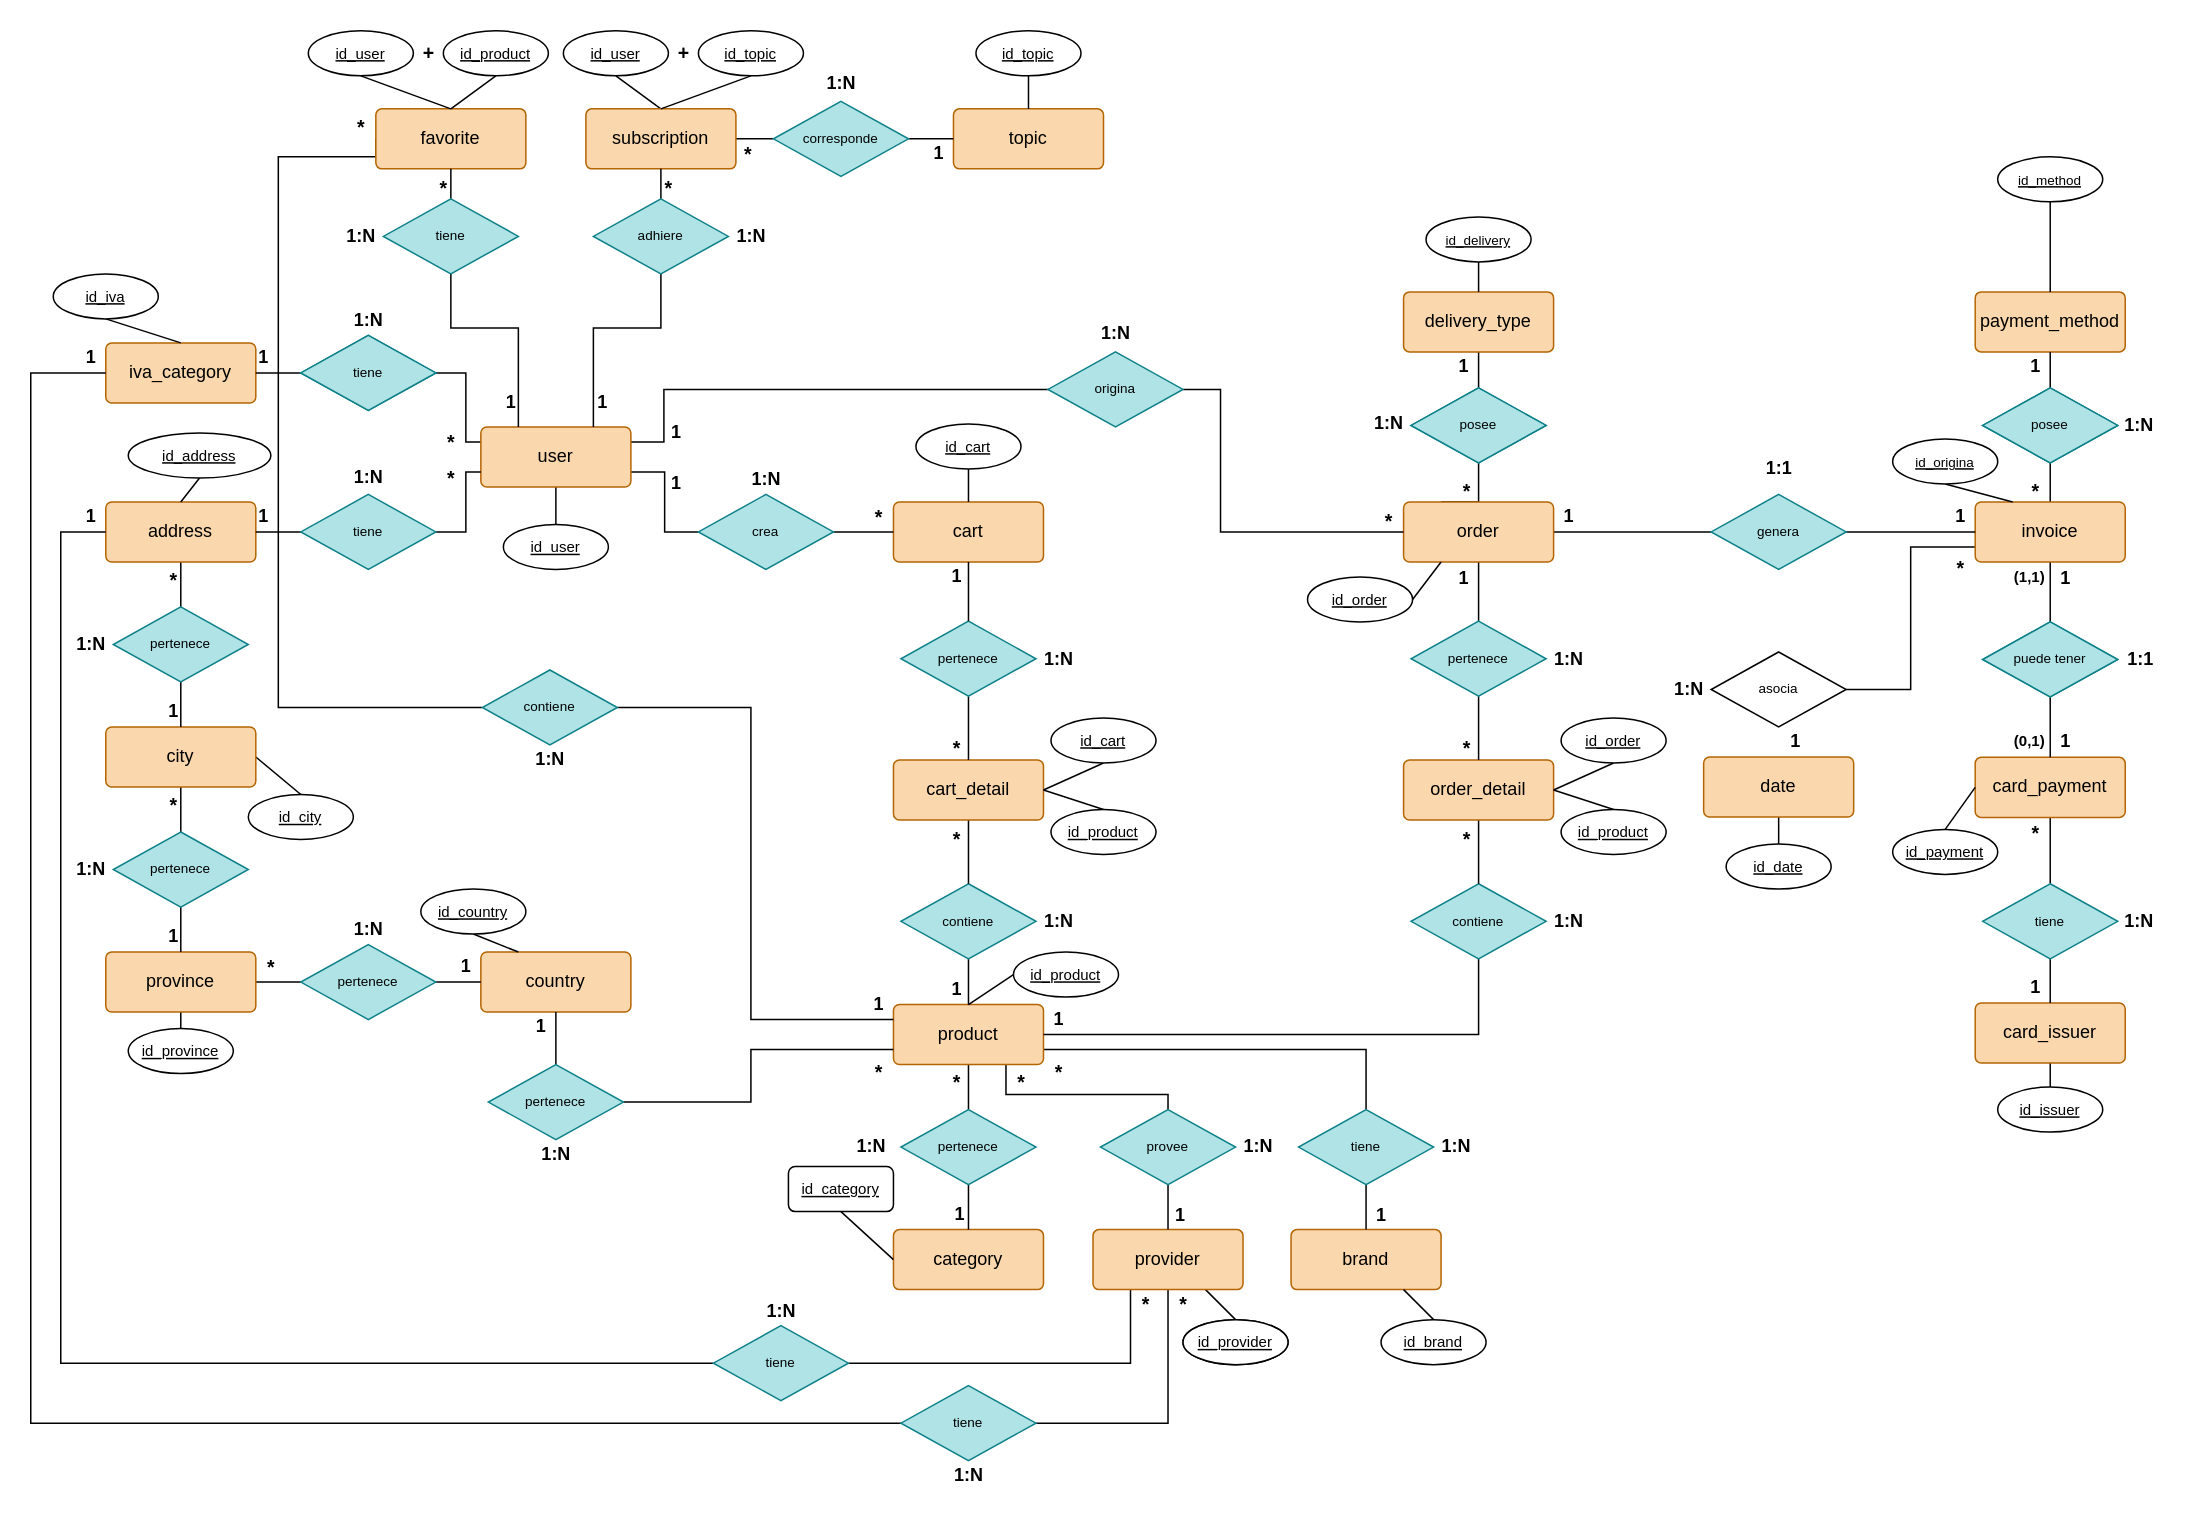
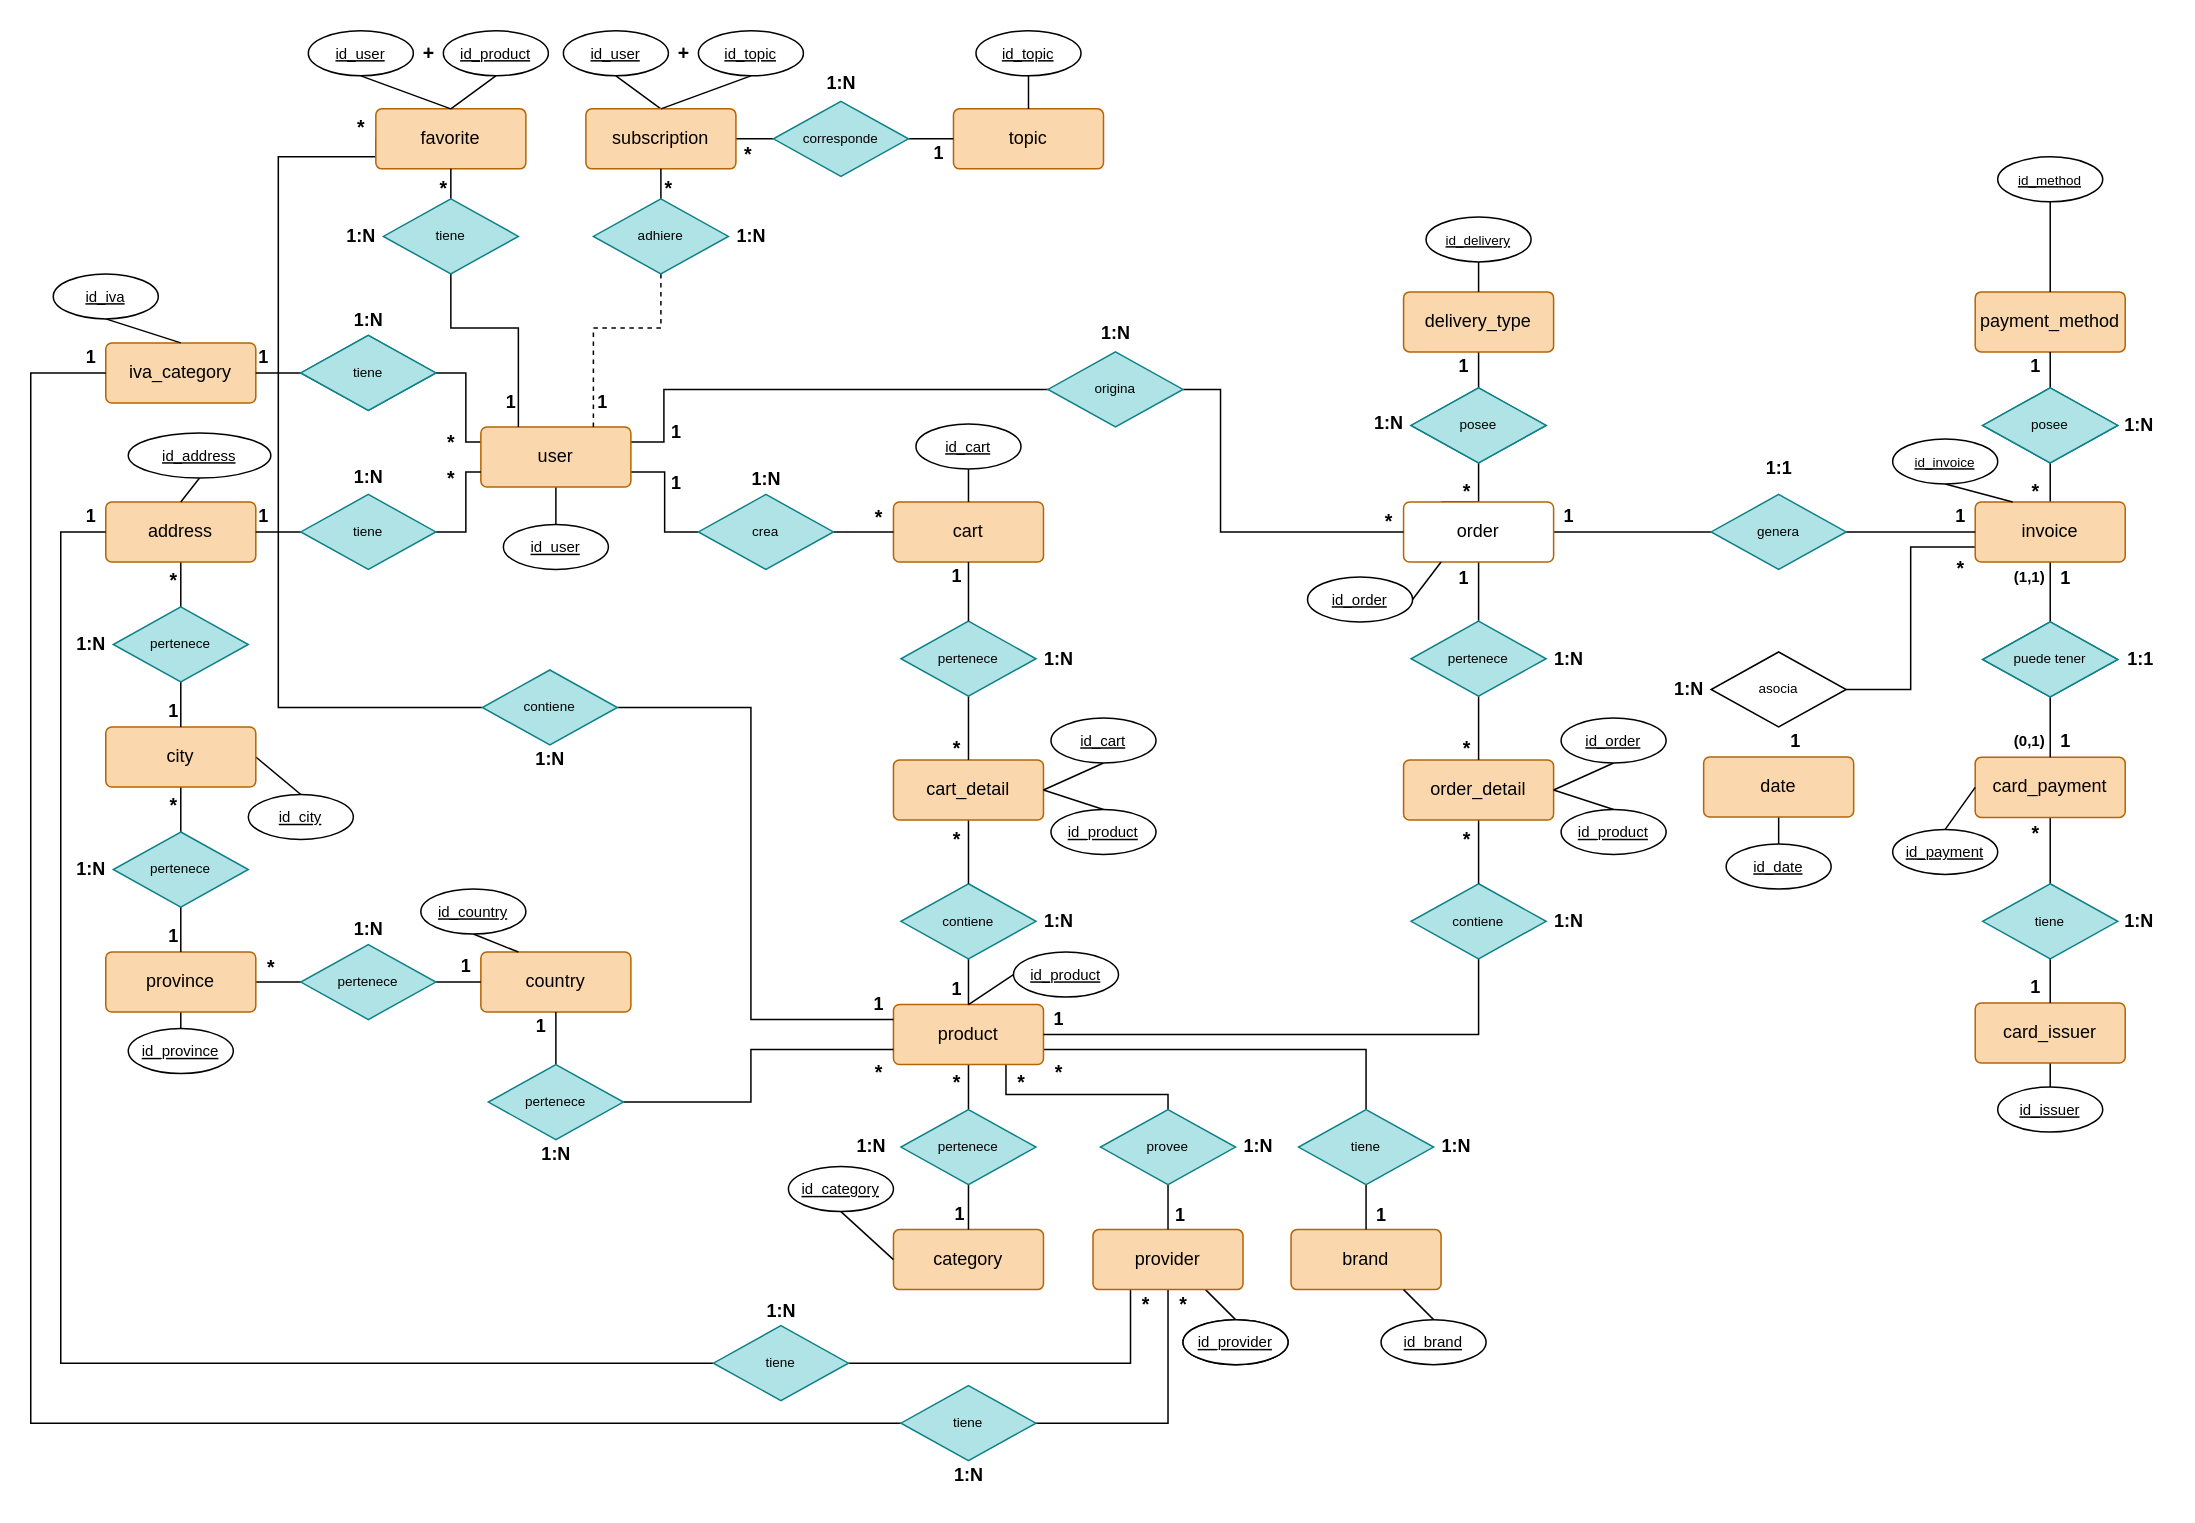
- <mxCell id="64" style="edgeStyle=orthogonalEdgeStyle;rounded=0;sketch=0;orthogonalLoop=1;jettySize=auto;html=1;exitX=0.5;exitY=1;exitDx=0;exitDy=0;entryX=0.75;entryY=0;entryDx=0;entryDy=0;shadow=0;fontSize=9;startArrow=none;startFill=0;endArrow=none;endFill=0;" edge="1" parent="1" source="65" target="22"><mxGeometry relative="1" as="geometry"><Array as="points"><mxPoint x="440" y="218" /><mxPoint x="395" y="218" /></Array></mxGeometry></mxCell>
+ <mxCell id="64" style="edgeStyle=orthogonalEdgeStyle;rounded=0;sketch=0;orthogonalLoop=1;jettySize=auto;html=1;exitX=0.5;exitY=1;exitDx=0;exitDy=0;entryX=0.75;entryY=0;entryDx=0;entryDy=0;shadow=0;fontSize=9;startArrow=none;startFill=0;endArrow=none;endFill=0;dashed=1;" edge="1" parent="1" source="65" target="22"><mxGeometry relative="1" as="geometry"><Array as="points"><mxPoint x="440" y="218" /><mxPoint x="395" y="218" /></Array></mxGeometry></mxCell>
- <mxCell id="132" value="&lt;font size=&quot;1&quot; style=&quot;&quot;&gt;&lt;u style=&quot;font-size: 9px;&quot;&gt;id_origina&lt;/u&gt;&lt;/font&gt;" style="ellipse;whiteSpace=wrap;html=1;align=center;fontSize=11;" vertex="1" parent="1"><mxGeometry x="1261" y="292" width="70" height="30" as="geometry" /></mxCell>
+ <mxCell id="132" value="&lt;font size=&quot;1&quot; style=&quot;&quot;&gt;&lt;u style=&quot;font-size: 9px;&quot;&gt;id_invoice&lt;/u&gt;&lt;/font&gt;" style="ellipse;whiteSpace=wrap;html=1;align=center;fontSize=11;" vertex="1" parent="1"><mxGeometry x="1261" y="292" width="70" height="30" as="geometry" /></mxCell>
- <mxCell id="40" value="order" style="rounded=1;arcSize=10;whiteSpace=wrap;html=1;align=center;fillColor=#fad7ac;strokeColor=#b46504;" vertex="1" parent="1"><mxGeometry x="935" y="334" width="100" height="40" as="geometry" /></mxCell>
+ <mxCell id="40" value="order" style="rounded=1;arcSize=10;whiteSpace=wrap;html=1;align=center;fillColor=#ffffff;strokeColor=#b46504;" vertex="1" parent="1"><mxGeometry x="935" y="334" width="100" height="40" as="geometry" /></mxCell>
- <mxCell id="115" value="&lt;font style=&quot;font-size: 10px;&quot;&gt;&lt;u&gt;id_category&lt;/u&gt;&lt;/font&gt;" style="whiteSpace=wrap;html=1;align=center;fontSize=11;rounded=1;" vertex="1" parent="1"><mxGeometry x="525" y="777" width="70" height="30" as="geometry" /></mxCell>
+ <mxCell id="115" value="&lt;font style=&quot;font-size: 10px;&quot;&gt;&lt;u&gt;id_category&lt;/u&gt;&lt;/font&gt;" style="ellipse;whiteSpace=wrap;html=1;align=center;fontSize=11;" vertex="1" parent="1"><mxGeometry x="525" y="777" width="70" height="30" as="geometry" /></mxCell>
